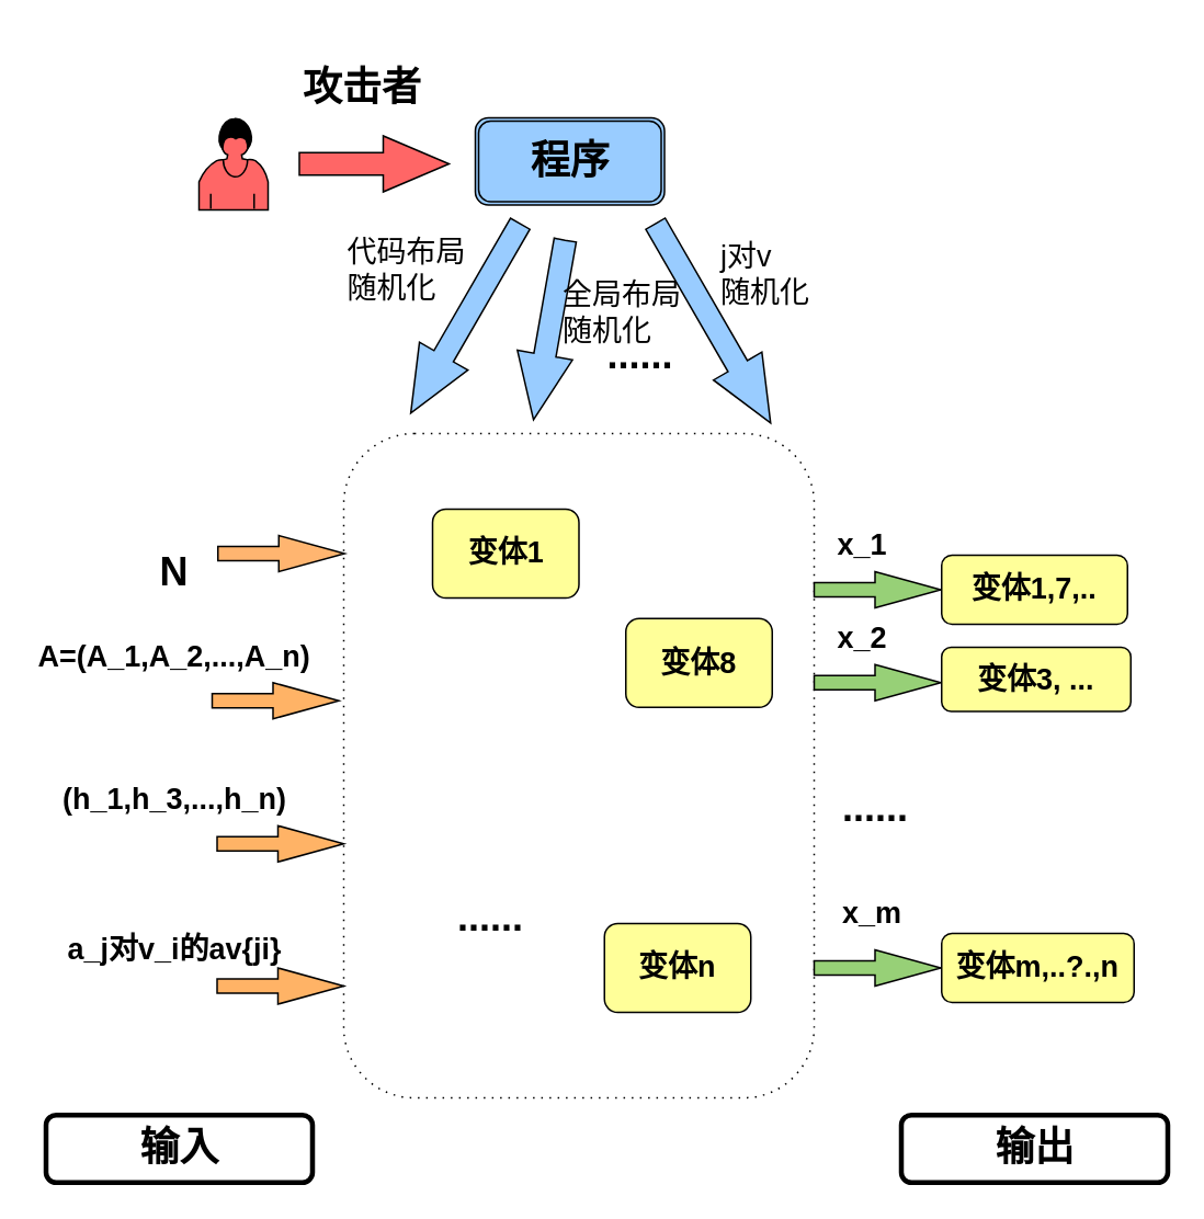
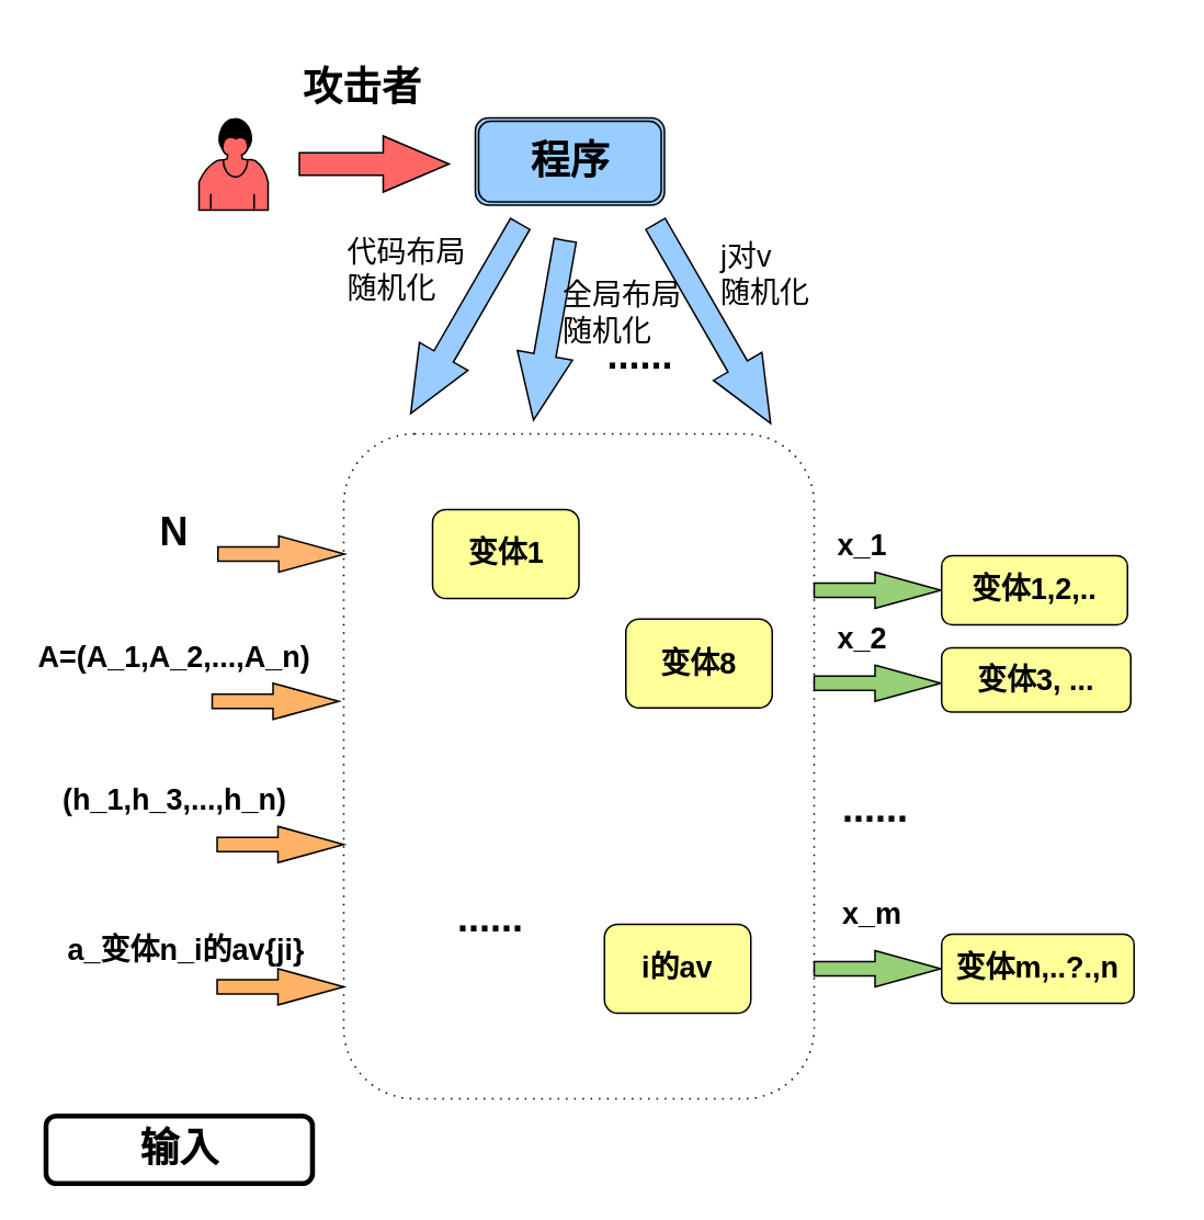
- <mxCell id="15" value="&lt;h1&gt;N&lt;/h1&gt;" style="text;html=1;resizable=0;points=[];autosize=1;align=left;verticalAlign=top;spacingTop=-4;" vertex="1" parent="1"><mxGeometry x="95" y="315" width="27" height="46" as="geometry" /></mxCell>
+ <mxCell id="15" value="&lt;h1&gt;N&lt;/h1&gt;" style="text;html=1;resizable=0;points=[];autosize=1;align=left;verticalAlign=top;spacingTop=-4;" vertex="1" parent="1"><mxGeometry x="95" y="290" width="27" height="46" as="geometry" /></mxCell>
- <mxCell id="27" value="&lt;h2&gt;变体1,7,..&lt;/h2&gt;" style="shape=ext;rounded=1;html=1;whiteSpace=wrap;fillColor=#FFFF99;" vertex="1" parent="1"><mxGeometry x="572" y="337" width="113" height="42" as="geometry" /></mxCell>
+ <mxCell id="27" value="&lt;h2&gt;变体1,2,..&lt;/h2&gt;" style="shape=ext;rounded=1;html=1;whiteSpace=wrap;fillColor=#FFFF99;" vertex="1" parent="1"><mxGeometry x="572" y="337" width="113" height="42" as="geometry" /></mxCell>
- <mxCell id="18" value="&lt;h2&gt;a_j对v_i的av{ji}&lt;/h2&gt;" style="text;html=1;resizable=0;points=[];autosize=1;align=left;verticalAlign=top;spacingTop=-4;" vertex="1" parent="1"><mxGeometry x="38.5" y="549" width="140" height="44" as="geometry" /></mxCell>
+ <mxCell id="18" value="&lt;h2&gt;a_变体n_i的av{ji}&lt;/h2&gt;" style="text;html=1;resizable=0;points=[];autosize=1;align=left;verticalAlign=top;spacingTop=-4;" vertex="1" parent="1"><mxGeometry x="38.5" y="549" width="140" height="44" as="geometry" /></mxCell>
- <mxCell id="25" value="&lt;h2&gt;变体n&lt;/h2&gt;" style="shape=ext;rounded=1;html=1;whiteSpace=wrap;fillColor=#FFFF99;" vertex="1" parent="1"><mxGeometry x="367" y="561" width="89" height="54" as="geometry" /></mxCell>
+ <mxCell id="25" value="&lt;h2&gt;i的av&lt;/h2&gt;" style="shape=ext;rounded=1;html=1;whiteSpace=wrap;fillColor=#FFFF99;" vertex="1" parent="1"><mxGeometry x="367" y="561" width="89" height="54" as="geometry" /></mxCell>
- <mxCell id="31" value="&lt;h1&gt;输出&lt;/h1&gt;" style="shape=ext;rounded=1;html=1;whiteSpace=wrap;strokeWidth=3;fillColor=none;" vertex="1" parent="1"><mxGeometry x="547.5" y="677.5" width="162" height="41" as="geometry" /></mxCell>
